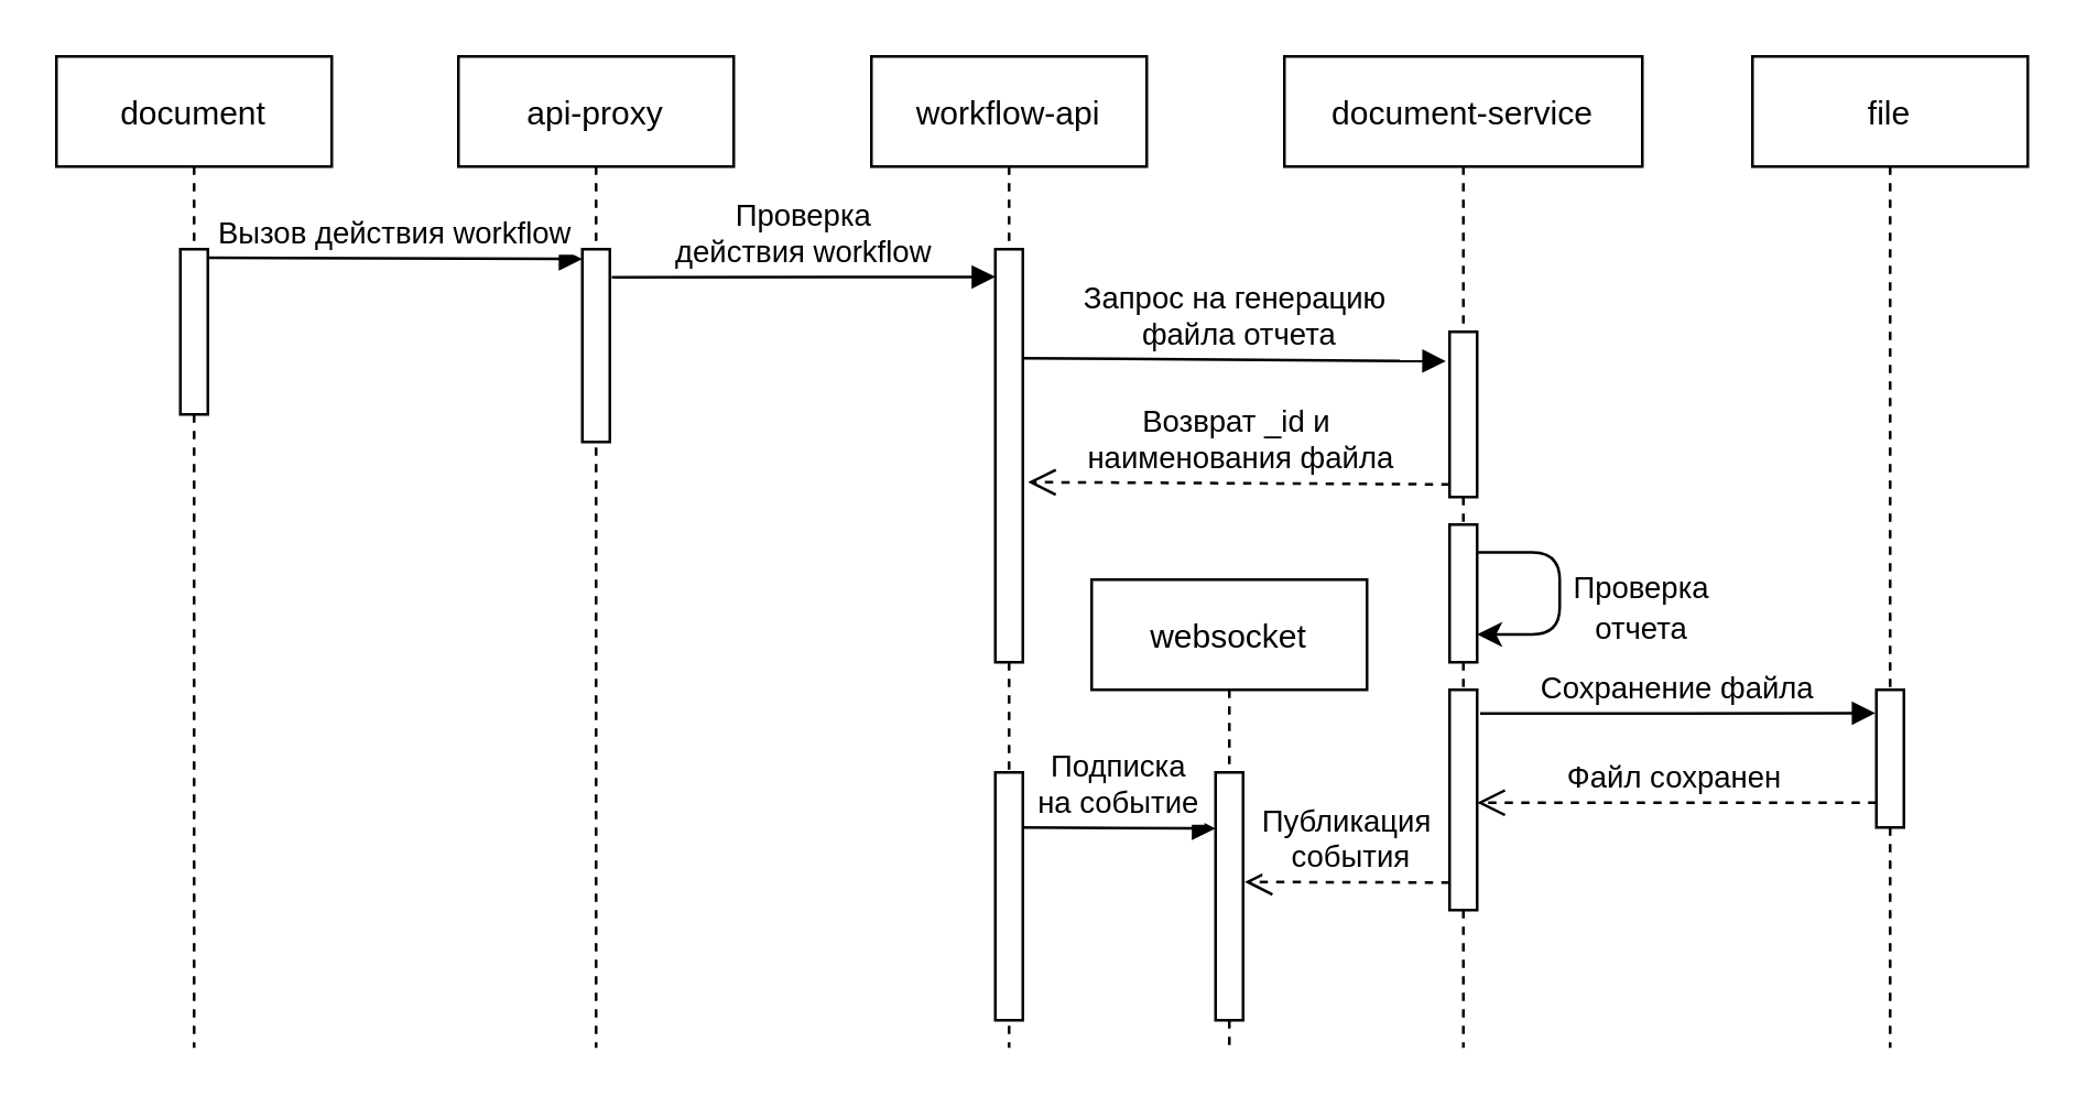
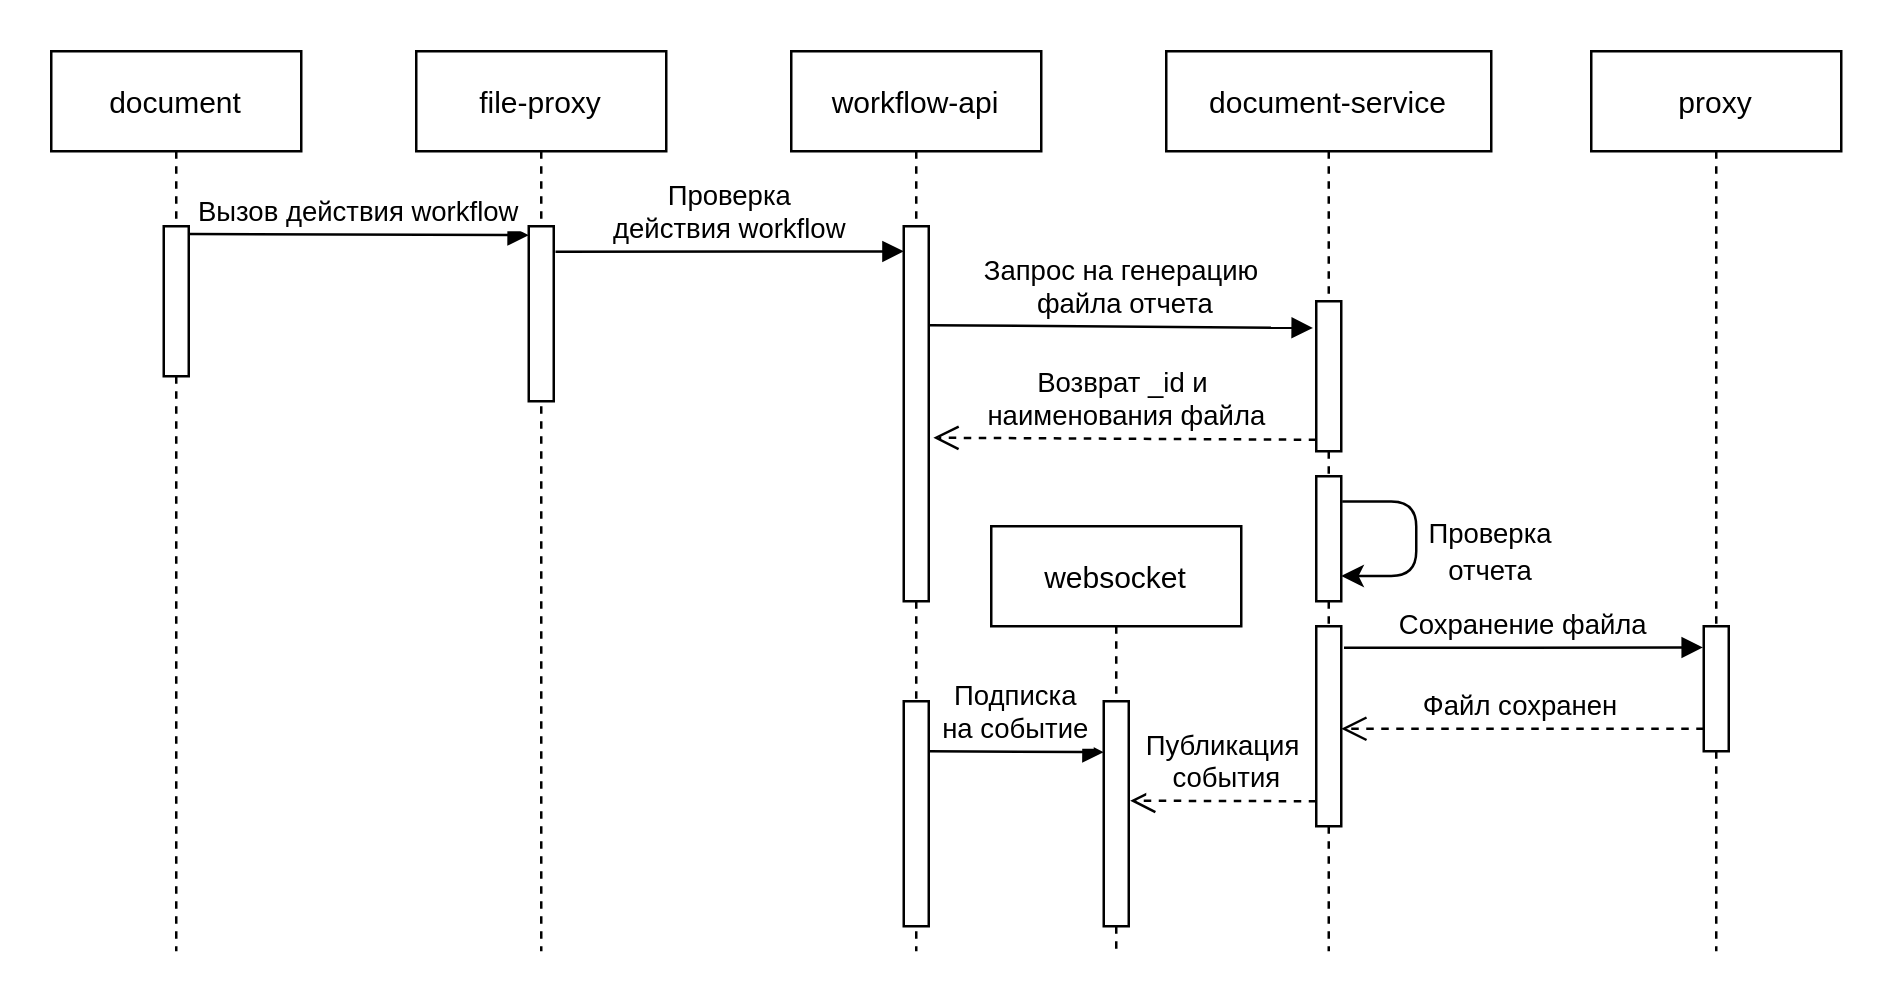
- <mxCell id="4" value="api-proxy" style="shape=umlLifeline;perimeter=lifelinePerimeter;container=1;collapsible=0;recursiveResize=0;rounded=0;shadow=0;strokeWidth=1;" parent="1" vertex="1"><mxGeometry x="166" y="20" width="100" height="360" as="geometry" /></mxCell>
+ <mxCell id="4" value="file-proxy" style="shape=umlLifeline;perimeter=lifelinePerimeter;container=1;collapsible=0;recursiveResize=0;rounded=0;shadow=0;strokeWidth=1;" parent="1" vertex="1"><mxGeometry x="166" y="20" width="100" height="360" as="geometry" /></mxCell>
- <mxCell id="16" value="file" style="shape=umlLifeline;perimeter=lifelinePerimeter;container=1;collapsible=0;recursiveResize=0;rounded=0;shadow=0;strokeWidth=1;" parent="1" vertex="1"><mxGeometry x="636" y="20" width="100" height="360" as="geometry" /></mxCell>
+ <mxCell id="16" value="proxy" style="shape=umlLifeline;perimeter=lifelinePerimeter;container=1;collapsible=0;recursiveResize=0;rounded=0;shadow=0;strokeWidth=1;" parent="1" vertex="1"><mxGeometry x="636" y="20" width="100" height="360" as="geometry" /></mxCell>
